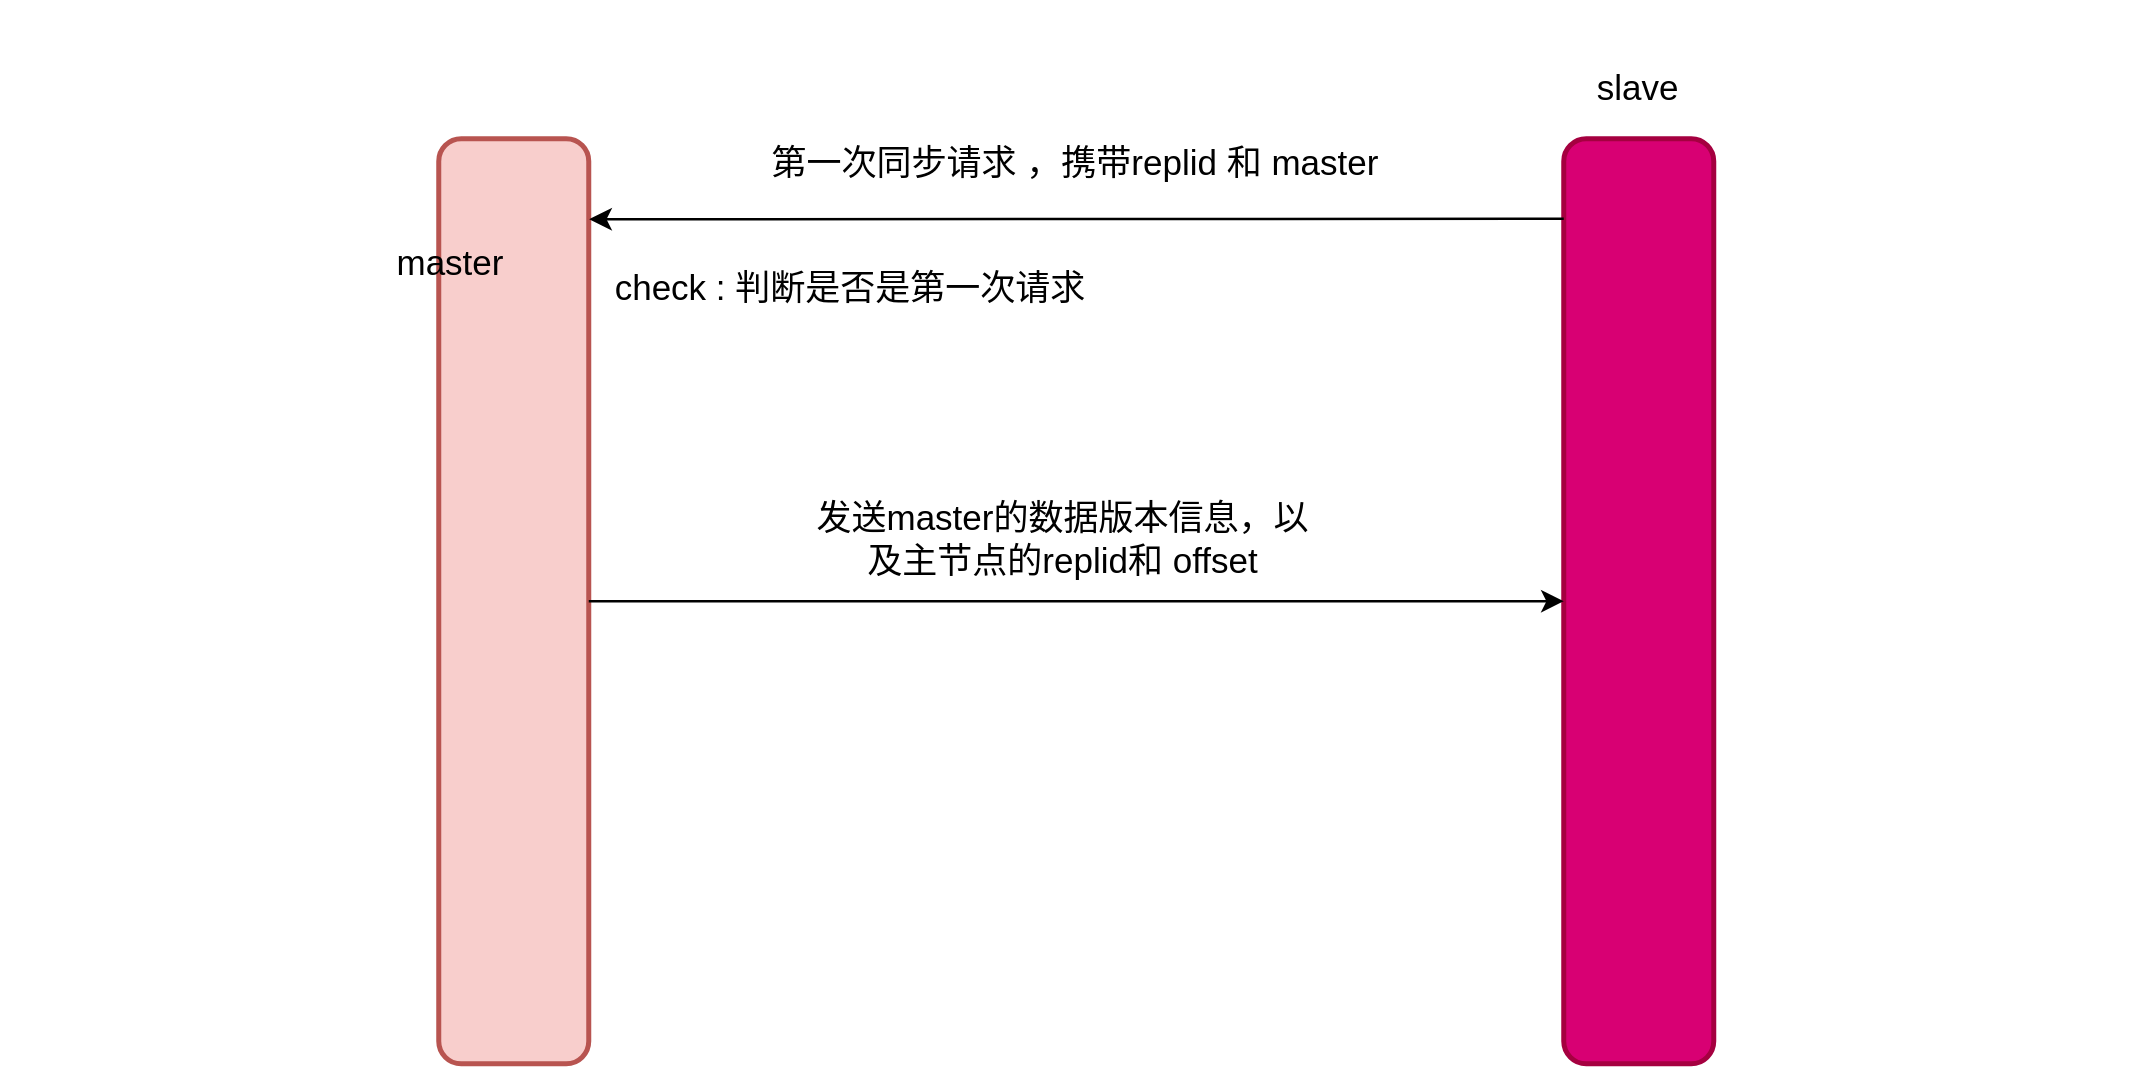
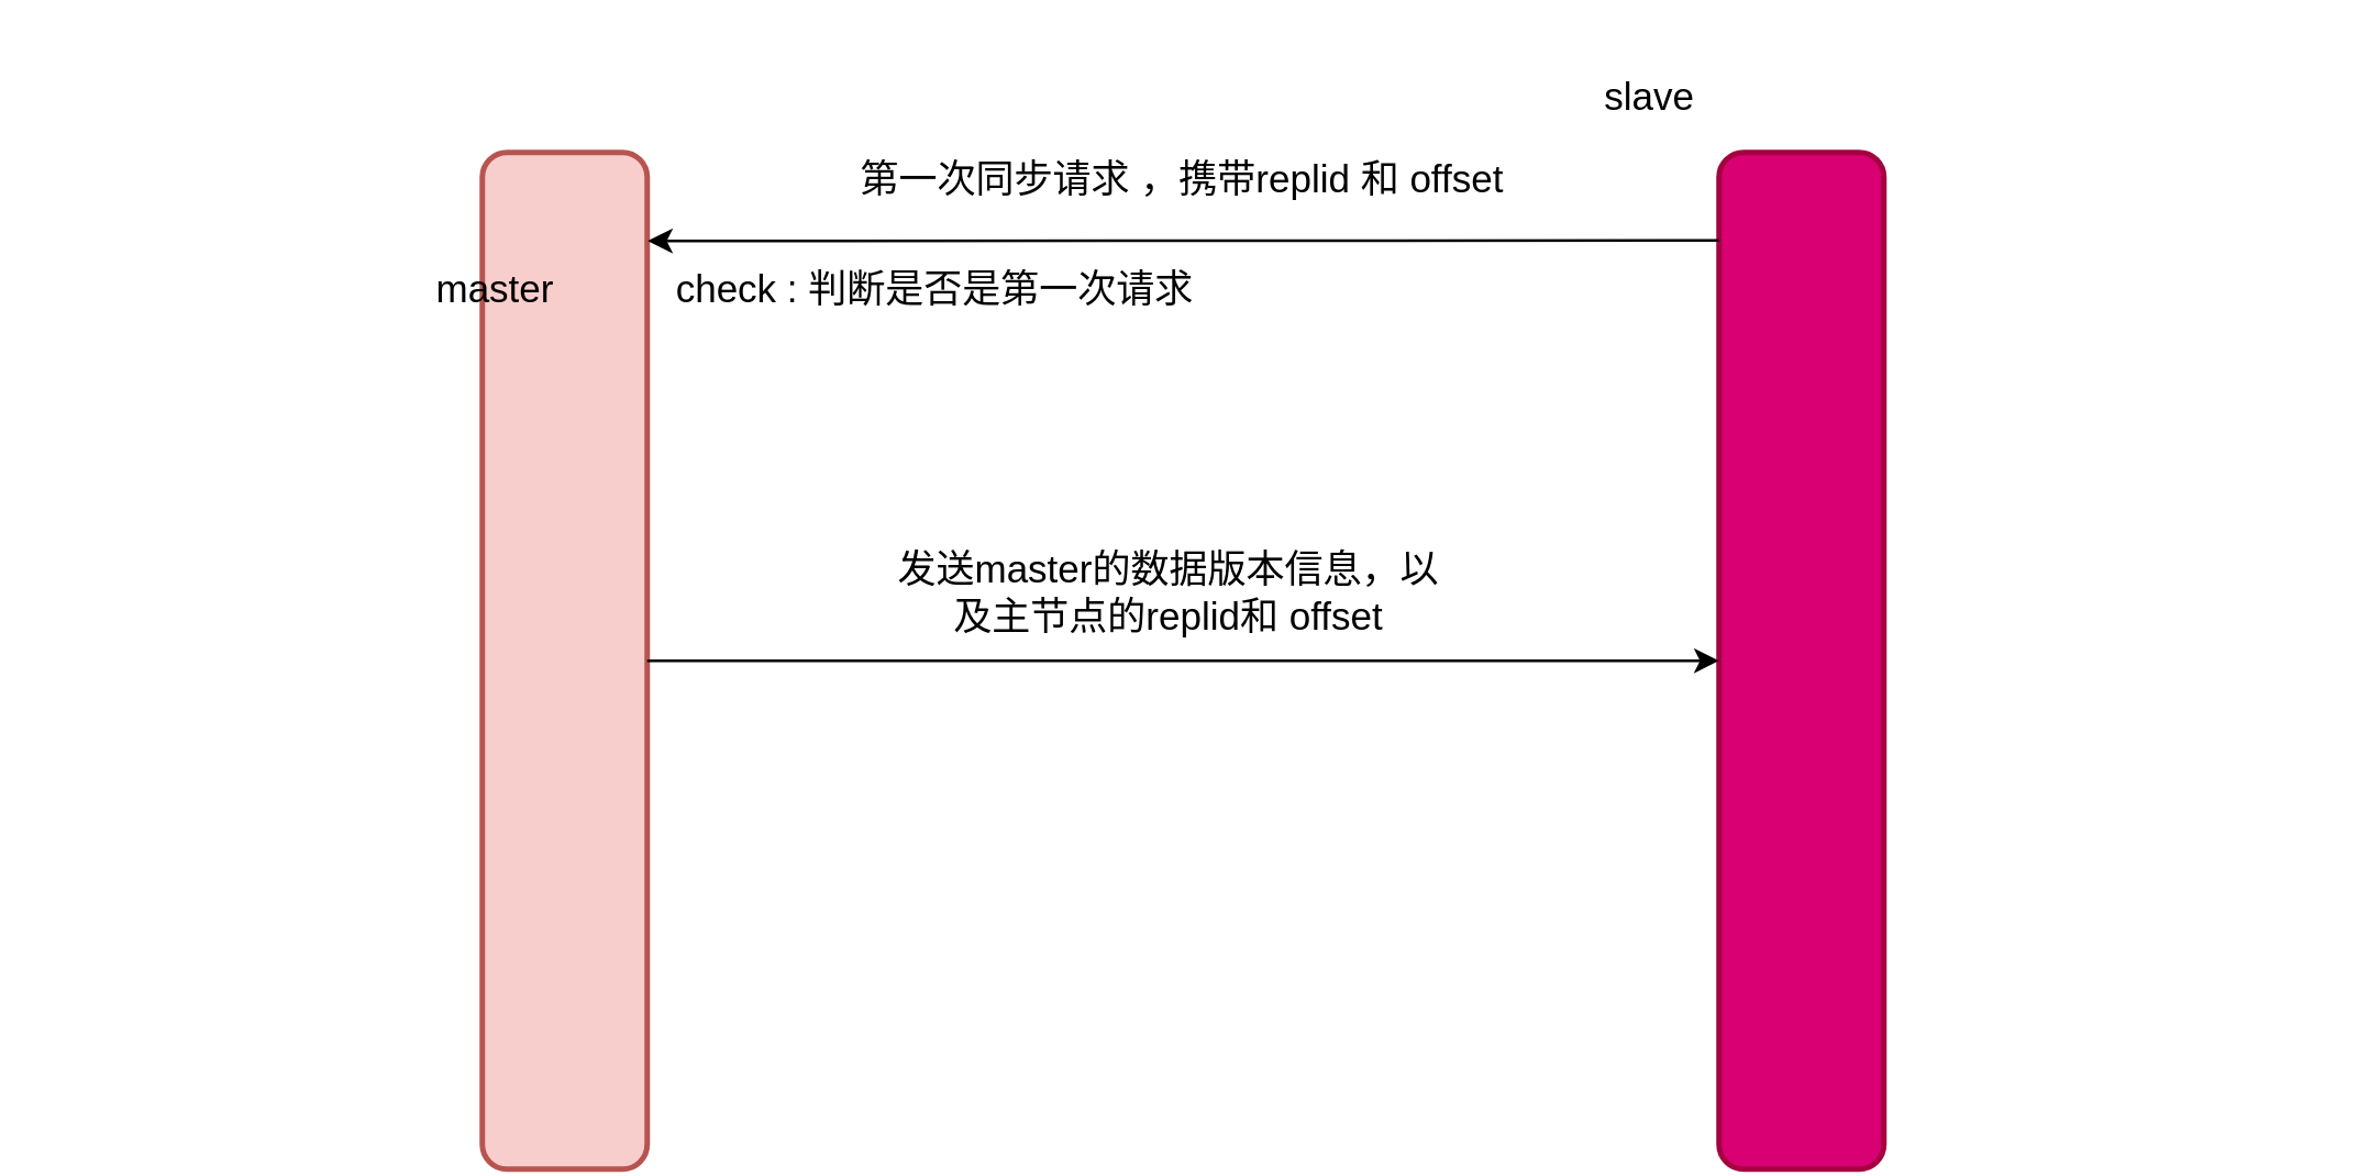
- <mxCell id="5" value="slave" style="text;html=1;strokeColor=none;fillColor=none;align=center;verticalAlign=middle;whiteSpace=wrap;rounded=0;strokeWidth=2;fontSize=14;" vertex="1" parent="1"><mxGeometry x="625" y="20" width="60" height="30" as="geometry" /></mxCell>
+ <mxCell id="5" value="slave" style="text;html=1;strokeColor=none;fillColor=none;align=center;verticalAlign=middle;whiteSpace=wrap;rounded=0;strokeWidth=2;fontSize=14;" vertex="1" parent="1"><mxGeometry x="570" y="20" width="60" height="30" as="geometry" /></mxCell>
- <mxCell id="9" value="第一次同步请求 ，携带replid 和 master" style="text;html=1;strokeColor=none;fillColor=none;align=center;verticalAlign=middle;whiteSpace=wrap;rounded=0;fontSize=14;" vertex="1" parent="7"><mxGeometry x="-50" width="260" height="30" as="geometry" /></mxCell>
+ <mxCell id="9" value="第一次同步请求 ，携带replid 和 offset" style="text;html=1;strokeColor=none;fillColor=none;align=center;verticalAlign=middle;whiteSpace=wrap;rounded=0;fontSize=14;" vertex="1" parent="7"><mxGeometry x="-50" width="260" height="30" as="geometry" /></mxCell>
- <mxCell id="10" value="check : 判断是否是第一次请求" style="text;html=1;strokeColor=none;fillColor=none;align=center;verticalAlign=middle;whiteSpace=wrap;rounded=0;fontSize=14;" vertex="1" parent="1"><mxGeometry x="240" y="100" width="200" height="30" as="geometry" /></mxCell>
+ <mxCell id="10" value="check : 判断是否是第一次请求" style="text;html=1;strokeColor=none;fillColor=none;align=center;verticalAlign=middle;whiteSpace=wrap;rounded=0;fontSize=14;" vertex="1" parent="1"><mxGeometry x="240" y="90" width="200" height="30" as="geometry" /></mxCell>
